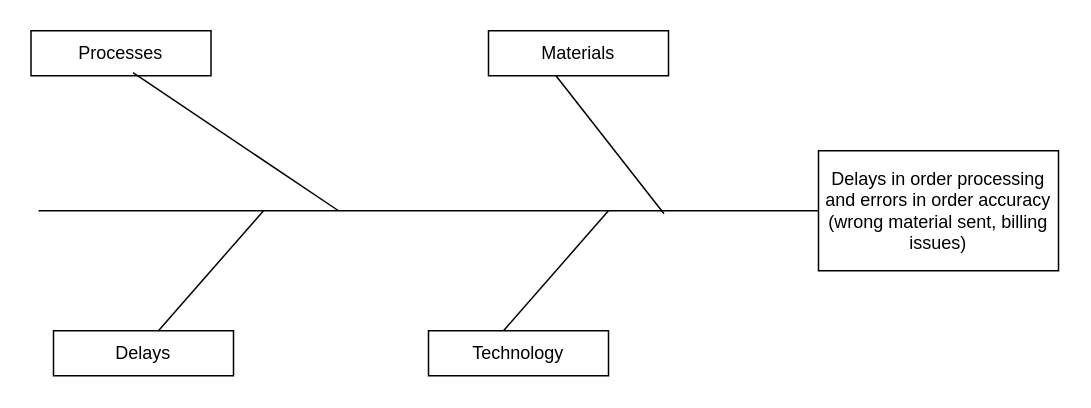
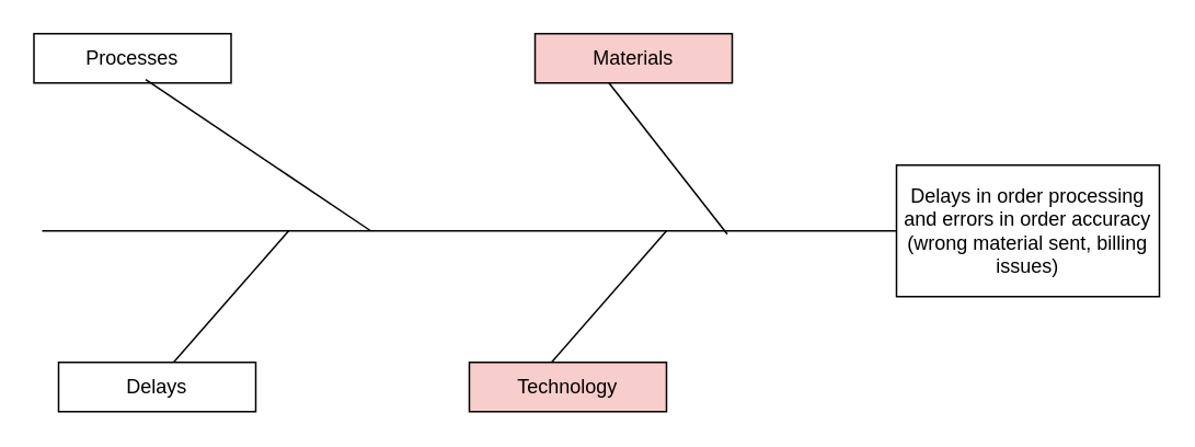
- <mxCell id="6" value="Materials" style="rounded=0;whiteSpace=wrap;html=1;" vertex="1" parent="1"><mxGeometry x="325" y="20" width="120" height="30" as="geometry" /></mxCell>
+ <mxCell id="6" value="Materials" style="rounded=0;whiteSpace=wrap;html=1;fillColor=#f8cecc;" vertex="1" parent="1"><mxGeometry x="325" y="20" width="120" height="30" as="geometry" /></mxCell>
- <mxCell id="7" value="Technology" style="rounded=0;whiteSpace=wrap;html=1;" vertex="1" parent="1"><mxGeometry x="285" y="220" width="120" height="30" as="geometry" /></mxCell>
+ <mxCell id="7" value="Technology" style="rounded=0;whiteSpace=wrap;html=1;fillColor=#f8cecc;" vertex="1" parent="1"><mxGeometry x="285" y="220" width="120" height="30" as="geometry" /></mxCell>
